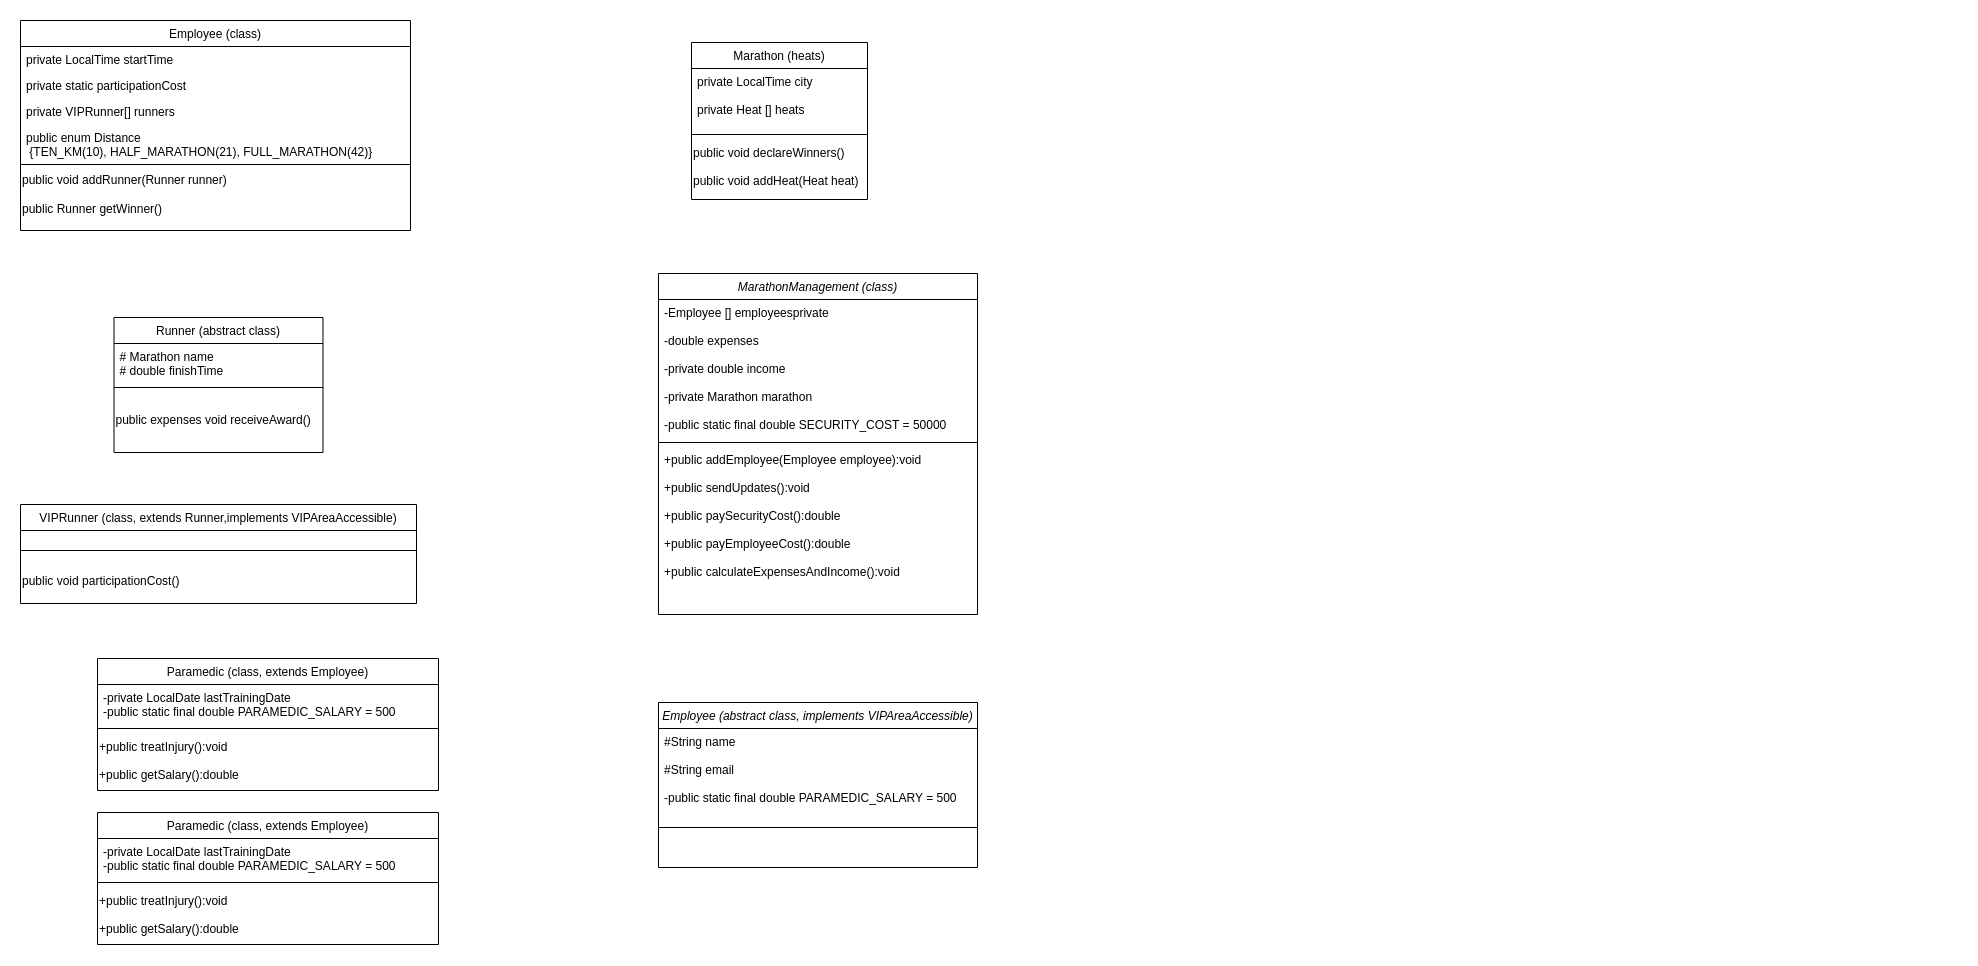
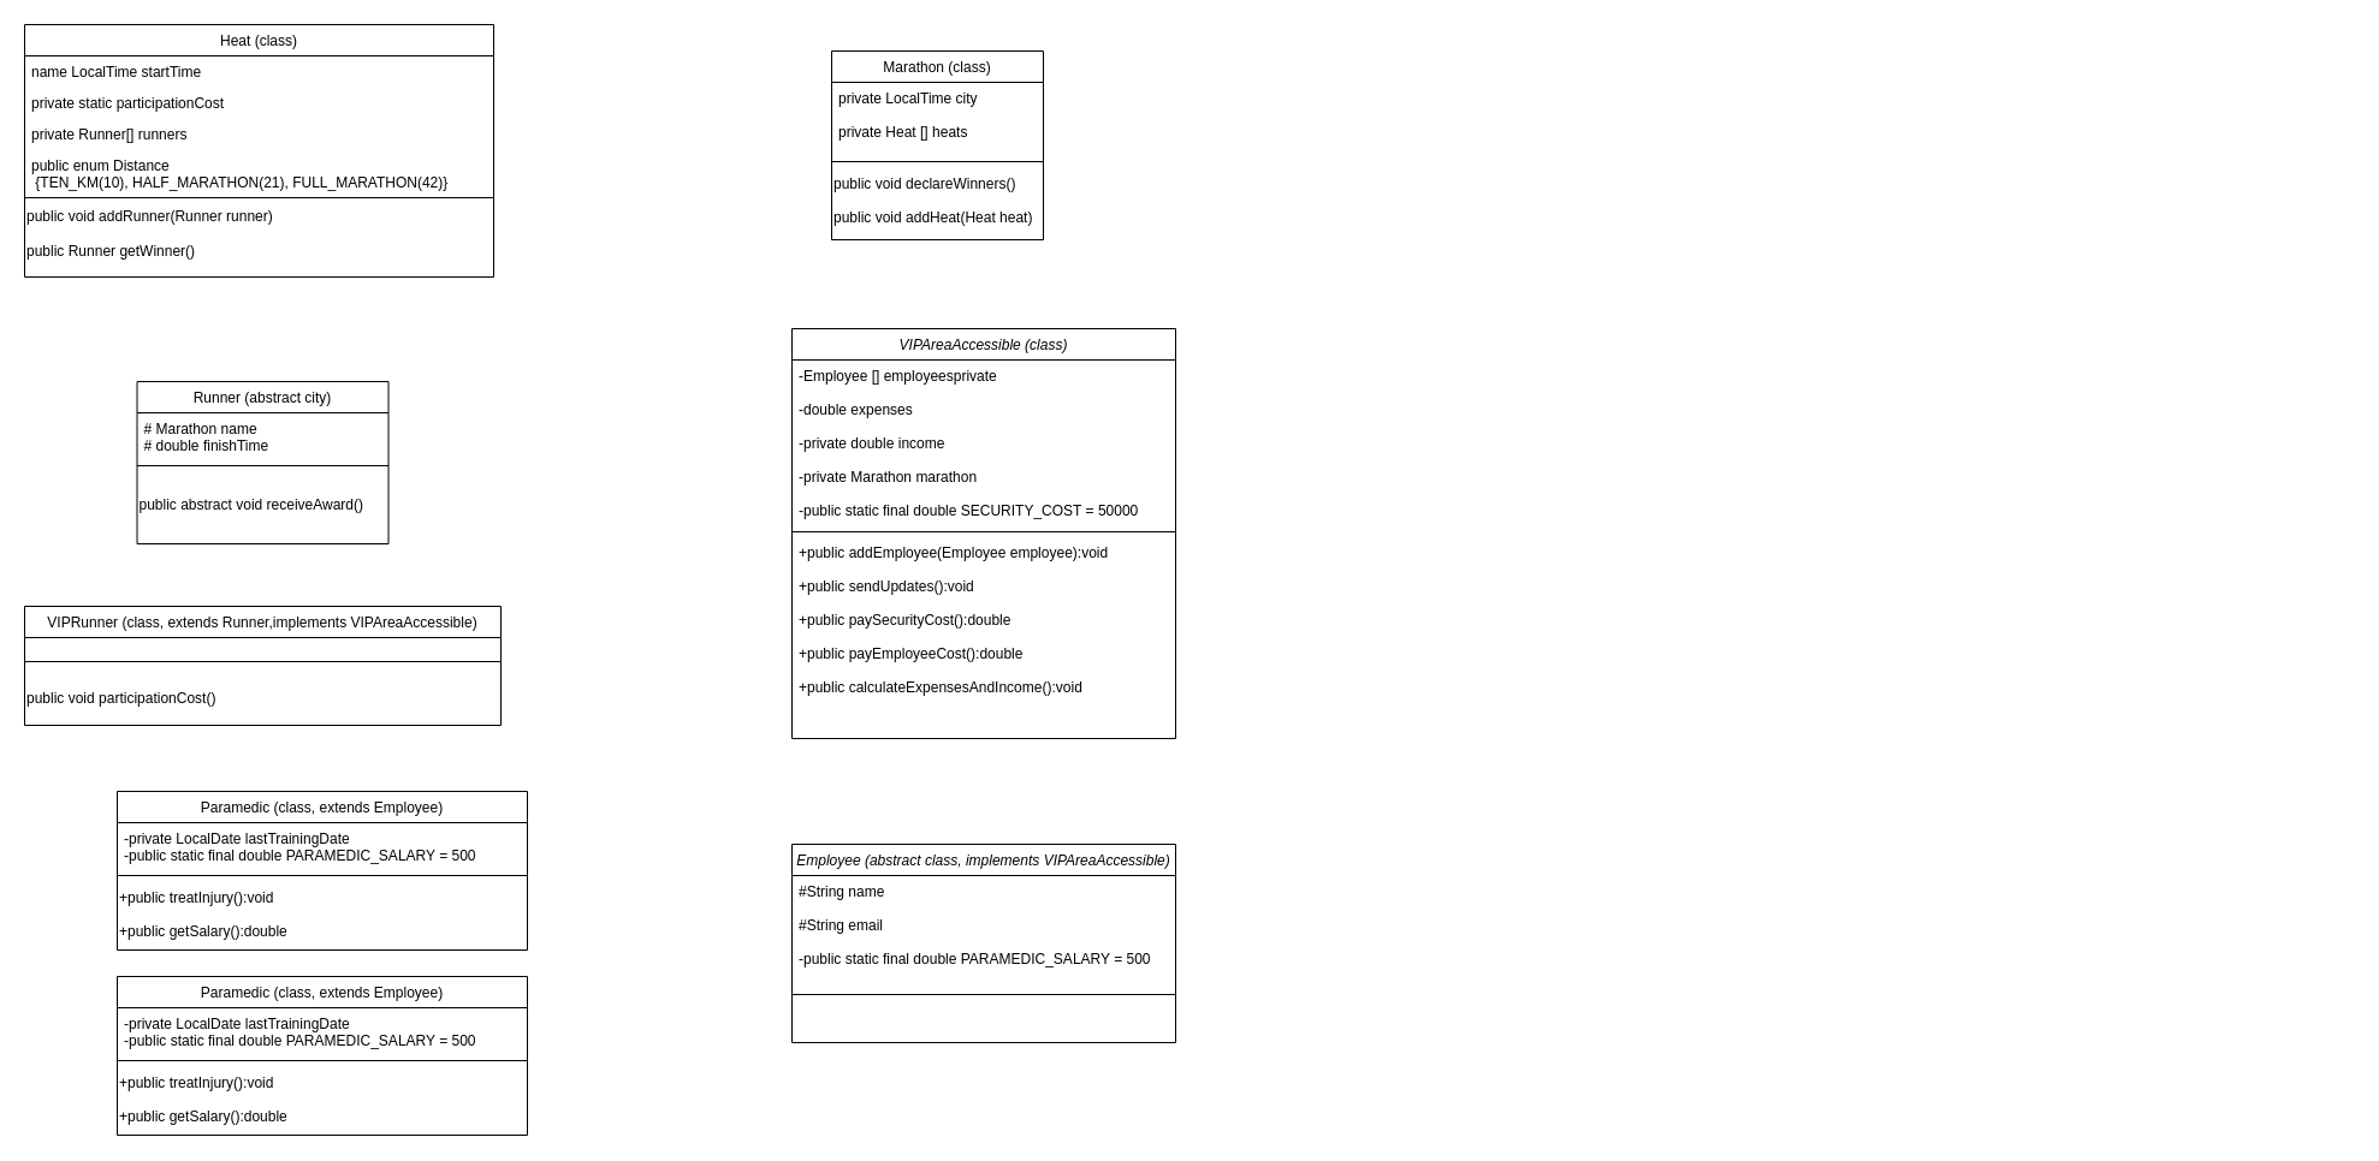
- <mxCell id="14" value="Employee (class)" style="swimlane;fontStyle=0;align=center;verticalAlign=top;childLayout=stackLayout;horizontal=1;startSize=26;horizontalStack=0;resizeParent=1;resizeLast=0;collapsible=1;marginBottom=0;rounded=0;shadow=0;strokeWidth=1;" parent="1" vertex="1"><mxGeometry x="20" y="20" width="390" height="210" as="geometry"><mxRectangle x="550" y="140" width="160" height="26" as="alternateBounds" /></mxGeometry></mxCell>
+ <mxCell id="14" value="Heat (class)" style="swimlane;fontStyle=0;align=center;verticalAlign=top;childLayout=stackLayout;horizontal=1;startSize=26;horizontalStack=0;resizeParent=1;resizeLast=0;collapsible=1;marginBottom=0;rounded=0;shadow=0;strokeWidth=1;" parent="1" vertex="1"><mxGeometry x="20" y="20" width="390" height="210" as="geometry"><mxRectangle x="550" y="140" width="160" height="26" as="alternateBounds" /></mxGeometry></mxCell>
- <mxCell id="6" value="Marathon (heats)" style="swimlane;fontStyle=0;align=center;verticalAlign=top;childLayout=stackLayout;horizontal=1;startSize=26;horizontalStack=0;resizeParent=1;resizeLast=0;collapsible=1;marginBottom=0;rounded=0;shadow=0;strokeWidth=1;" parent="1" vertex="1"><mxGeometry x="691" y="42" width="176" height="157" as="geometry"><mxRectangle x="130" y="380" width="160" height="26" as="alternateBounds" /></mxGeometry></mxCell>
+ <mxCell id="6" value="Marathon (class)" style="swimlane;fontStyle=0;align=center;verticalAlign=top;childLayout=stackLayout;horizontal=1;startSize=26;horizontalStack=0;resizeParent=1;resizeLast=0;collapsible=1;marginBottom=0;rounded=0;shadow=0;strokeWidth=1;" parent="1" vertex="1"><mxGeometry x="691" y="42" width="176" height="157" as="geometry"><mxRectangle x="130" y="380" width="160" height="26" as="alternateBounds" /></mxGeometry></mxCell>
- <mxCell id="15" value="private LocalTime startTime" style="text;align=left;verticalAlign=top;spacingLeft=4;spacingRight=4;overflow=hidden;rotatable=0;points=[[0,0.5],[1,0.5]];portConstraint=eastwest;" parent="14" vertex="1"><mxGeometry y="26" width="390" height="26" as="geometry" /></mxCell>
+ <mxCell id="15" value="name LocalTime startTime" style="text;align=left;verticalAlign=top;spacingLeft=4;spacingRight=4;overflow=hidden;rotatable=0;points=[[0,0.5],[1,0.5]];portConstraint=eastwest;" parent="14" vertex="1"><mxGeometry y="26" width="390" height="26" as="geometry" /></mxCell>
- <mxCell id="17" value="private VIPRunner[] runners&#10;" style="text;align=left;verticalAlign=top;spacingLeft=4;spacingRight=4;overflow=hidden;rotatable=0;points=[[0,0.5],[1,0.5]];portConstraint=eastwest;rounded=0;shadow=0;html=0;" parent="14" vertex="1"><mxGeometry y="78" width="390" height="26" as="geometry" /></mxCell>
+ <mxCell id="17" value="private Runner[] runners&#10;" style="text;align=left;verticalAlign=top;spacingLeft=4;spacingRight=4;overflow=hidden;rotatable=0;points=[[0,0.5],[1,0.5]];portConstraint=eastwest;rounded=0;shadow=0;html=0;" parent="14" vertex="1"><mxGeometry y="78" width="390" height="26" as="geometry" /></mxCell>
- <mxCell id="2" value="MarathonManagement (class)" style="swimlane;fontStyle=2;align=center;verticalAlign=top;childLayout=stackLayout;horizontal=1;startSize=26;horizontalStack=0;resizeParent=1;resizeLast=0;collapsible=1;marginBottom=0;rounded=0;shadow=0;strokeWidth=1;" parent="1" vertex="1"><mxGeometry x="658" y="273" width="319" height="341" as="geometry"><mxRectangle x="200" y="100" width="160" height="26" as="alternateBounds" /></mxGeometry></mxCell>
+ <mxCell id="2" value="VIPAreaAccessible (class)" style="swimlane;fontStyle=2;align=center;verticalAlign=top;childLayout=stackLayout;horizontal=1;startSize=26;horizontalStack=0;resizeParent=1;resizeLast=0;collapsible=1;marginBottom=0;rounded=0;shadow=0;strokeWidth=1;" parent="1" vertex="1"><mxGeometry x="658" y="273" width="319" height="341" as="geometry"><mxRectangle x="200" y="100" width="160" height="26" as="alternateBounds" /></mxGeometry></mxCell>
- <mxCell id="10" value="Runner (abstract class)" style="swimlane;fontStyle=0;align=center;verticalAlign=top;childLayout=stackLayout;horizontal=1;startSize=26;horizontalStack=0;resizeParent=1;resizeLast=0;collapsible=1;marginBottom=0;rounded=0;shadow=0;strokeWidth=1;" parent="1" vertex="1"><mxGeometry x="113.5" y="317" width="209" height="135" as="geometry"><mxRectangle x="340" y="380" width="170" height="26" as="alternateBounds" /></mxGeometry></mxCell>
+ <mxCell id="10" value="Runner (abstract city)" style="swimlane;fontStyle=0;align=center;verticalAlign=top;childLayout=stackLayout;horizontal=1;startSize=26;horizontalStack=0;resizeParent=1;resizeLast=0;collapsible=1;marginBottom=0;rounded=0;shadow=0;strokeWidth=1;" parent="1" vertex="1"><mxGeometry x="113.5" y="317" width="209" height="135" as="geometry"><mxRectangle x="340" y="380" width="170" height="26" as="alternateBounds" /></mxGeometry></mxCell>
- <mxCell id="13" value="public expenses void receiveAward()" style="text;align=left;verticalAlign=middle;resizable=0;points=[];autosize=1;strokeColor=none;fillColor=none;" vertex="1" parent="10"><mxGeometry y="74" width="209" height="55" as="geometry" /></mxCell>
+ <mxCell id="13" value="public abstract void receiveAward()" style="text;align=left;verticalAlign=middle;resizable=0;points=[];autosize=1;strokeColor=none;fillColor=none;" vertex="1" parent="10"><mxGeometry y="74" width="209" height="55" as="geometry" /></mxCell>
